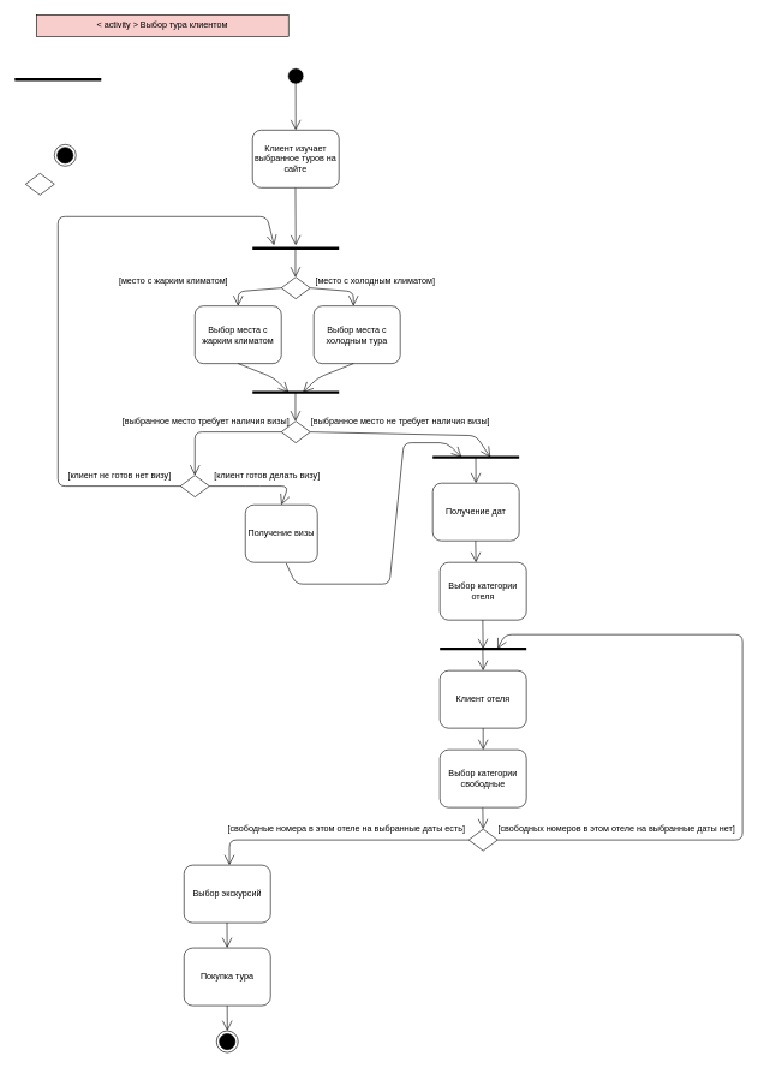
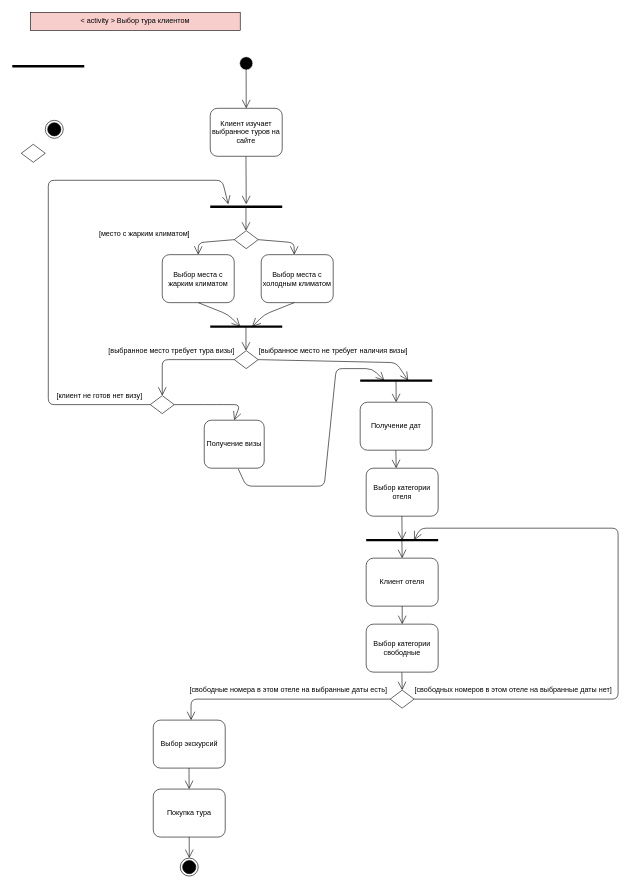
- <mxCell id="16" value="[место с холодным климатом]" style="text;html=1;align=center;verticalAlign=middle;resizable=0;points=[];autosize=1;" parent="1" vertex="1"><mxGeometry x="430" y="380" width="180" height="20" as="geometry" /></mxCell>
- <mxCell id="13" value="Выбор места с холодным тура" style="shape=ext;rounded=1;html=1;whiteSpace=wrap;" parent="1" vertex="1"><mxGeometry x="435" y="424" width="120" height="80" as="geometry" /></mxCell>
+ <mxCell id="13" value="Выбор места с холодным климатом" style="shape=ext;rounded=1;html=1;whiteSpace=wrap;" parent="1" vertex="1"><mxGeometry x="435" y="424" width="120" height="80" as="geometry" /></mxCell>
- <mxCell id="24" value="[выбранное место требует наличия визы]" style="text;html=1;align=center;verticalAlign=middle;resizable=0;points=[];autosize=1;" parent="1" vertex="1"><mxGeometry x="160" y="574" width="250" height="20" as="geometry" /></mxCell>
+ <mxCell id="24" value="[выбранное место требует тура визы]" style="text;html=1;align=center;verticalAlign=middle;resizable=0;points=[];autosize=1;" parent="1" vertex="1"><mxGeometry x="160" y="574" width="250" height="20" as="geometry" /></mxCell>
- <mxCell id="29" value="[клиент готов делать визу]" style="text;html=1;align=center;verticalAlign=middle;resizable=0;points=[];autosize=1;" parent="1" vertex="1"><mxGeometry x="290" y="649" width="160" height="20" as="geometry" /></mxCell>
